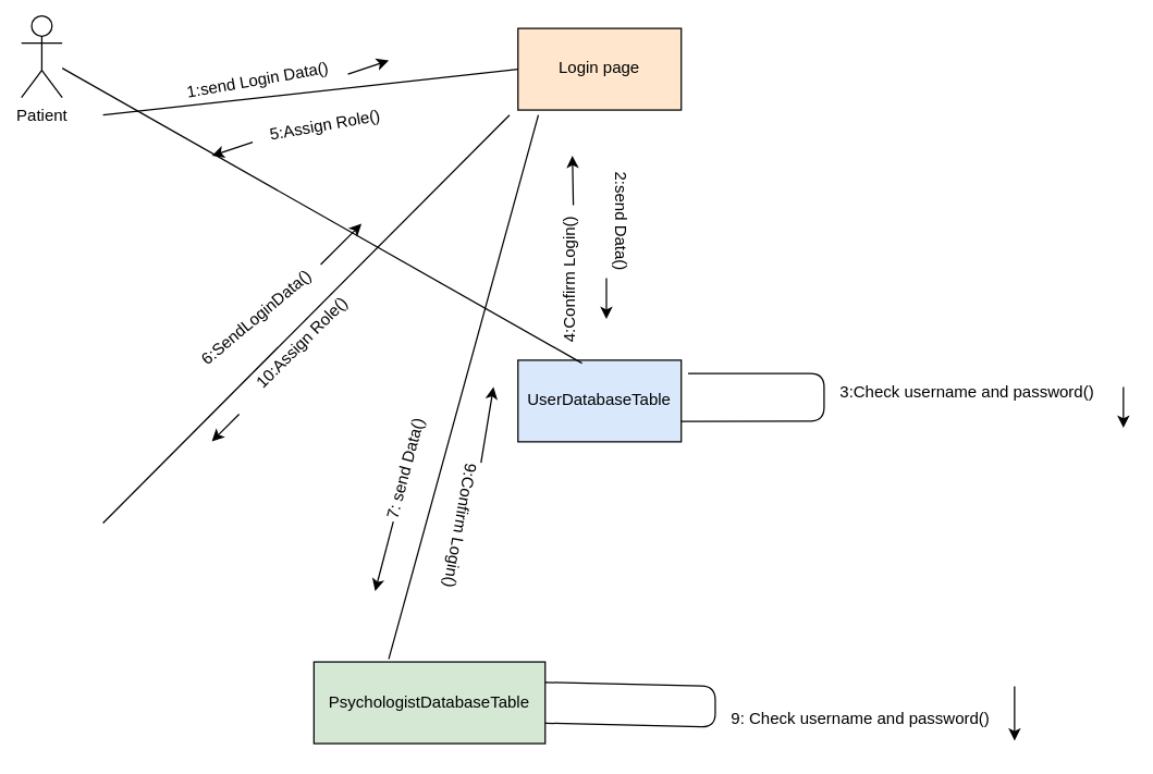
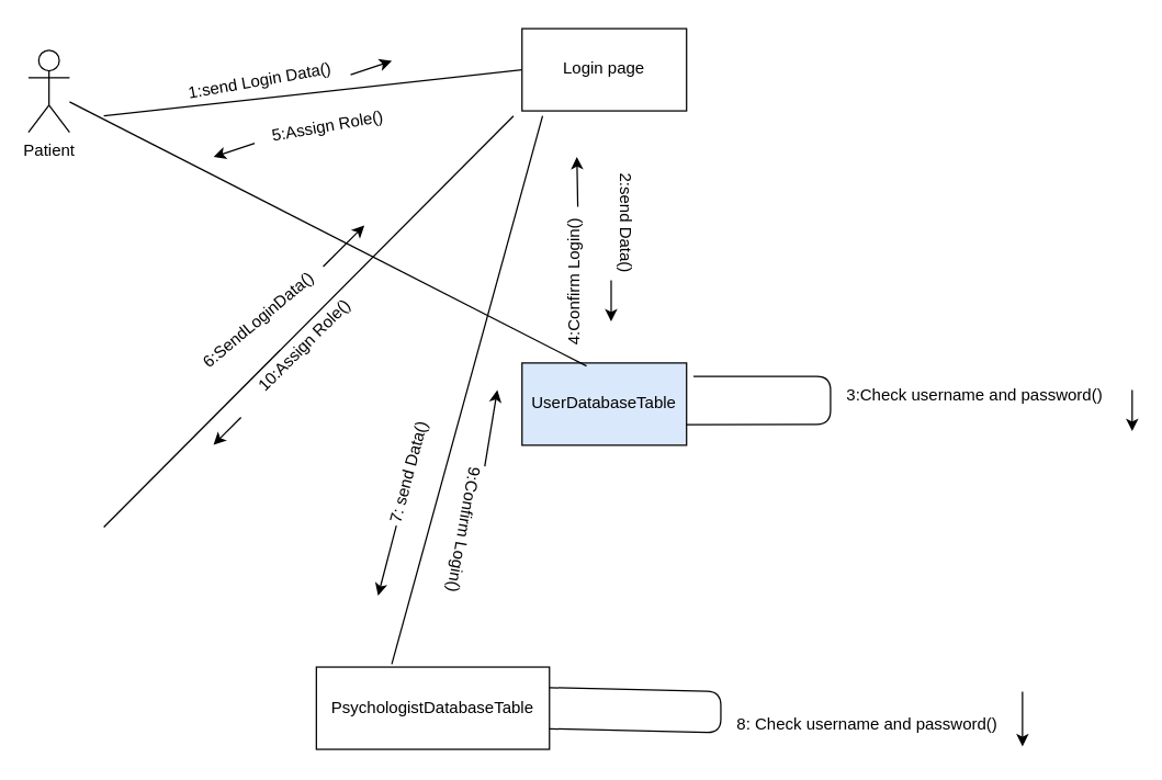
- <mxCell id="2" value="&lt;div&gt;Patient&lt;/div&gt;" style="shape=umlActor;verticalLabelPosition=bottom;labelBackgroundColor=#ffffff;verticalAlign=top;html=1;outlineConnect=0;" vertex="1" parent="1"><mxGeometry x="15" y="11.133" width="30" height="60" as="geometry" /></mxCell>
+ <mxCell id="2" value="&lt;div&gt;Patient&lt;/div&gt;" style="shape=umlActor;verticalLabelPosition=bottom;labelBackgroundColor=#ffffff;verticalAlign=top;html=1;outlineConnect=0;" vertex="1" parent="1"><mxGeometry x="20" y="36.133" width="30" height="60" as="geometry" /></mxCell>
- <mxCell id="3" value="Login page" style="rounded=0;whiteSpace=wrap;html=1;fillColor=#ffe6cc;" vertex="1" parent="1"><mxGeometry x="380" y="20.4" width="120" height="60" as="geometry" /></mxCell>
+ <mxCell id="3" value="Login page" style="rounded=0;whiteSpace=wrap;html=1;" vertex="1" parent="1"><mxGeometry x="380" y="20.4" width="120" height="60" as="geometry" /></mxCell>
- <mxCell id="5" value="PsychologistDatabaseTable&lt;br&gt;" style="rounded=0;whiteSpace=wrap;html=1;fillColor=#d5e8d4;" vertex="1" parent="1"><mxGeometry x="230" y="486.133" width="170" height="60" as="geometry" /></mxCell>
+ <mxCell id="5" value="PsychologistDatabaseTable&lt;br&gt;" style="rounded=0;whiteSpace=wrap;html=1;" vertex="1" parent="1"><mxGeometry x="230" y="486.133" width="170" height="60" as="geometry" /></mxCell>
- <mxCell id="25" value="9: Check username&amp;nbsp;and password()" style="text;html=1;" vertex="1" parent="1"><mxGeometry x="535" y="514" width="200" height="30" as="geometry" /></mxCell>
+ <mxCell id="25" value="8: Check username&amp;nbsp;and password()" style="text;html=1;" vertex="1" parent="1"><mxGeometry x="535" y="514" width="200" height="30" as="geometry" /></mxCell>
